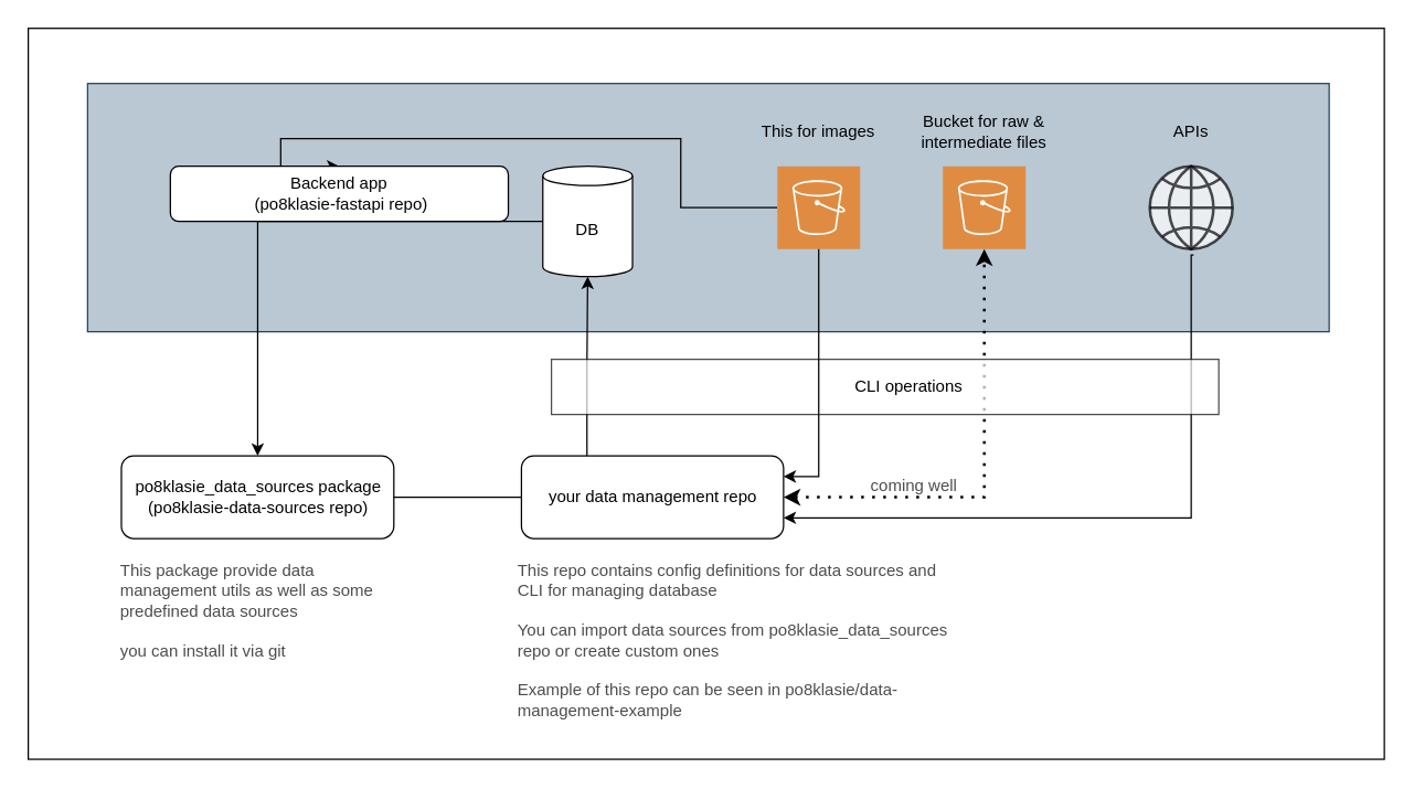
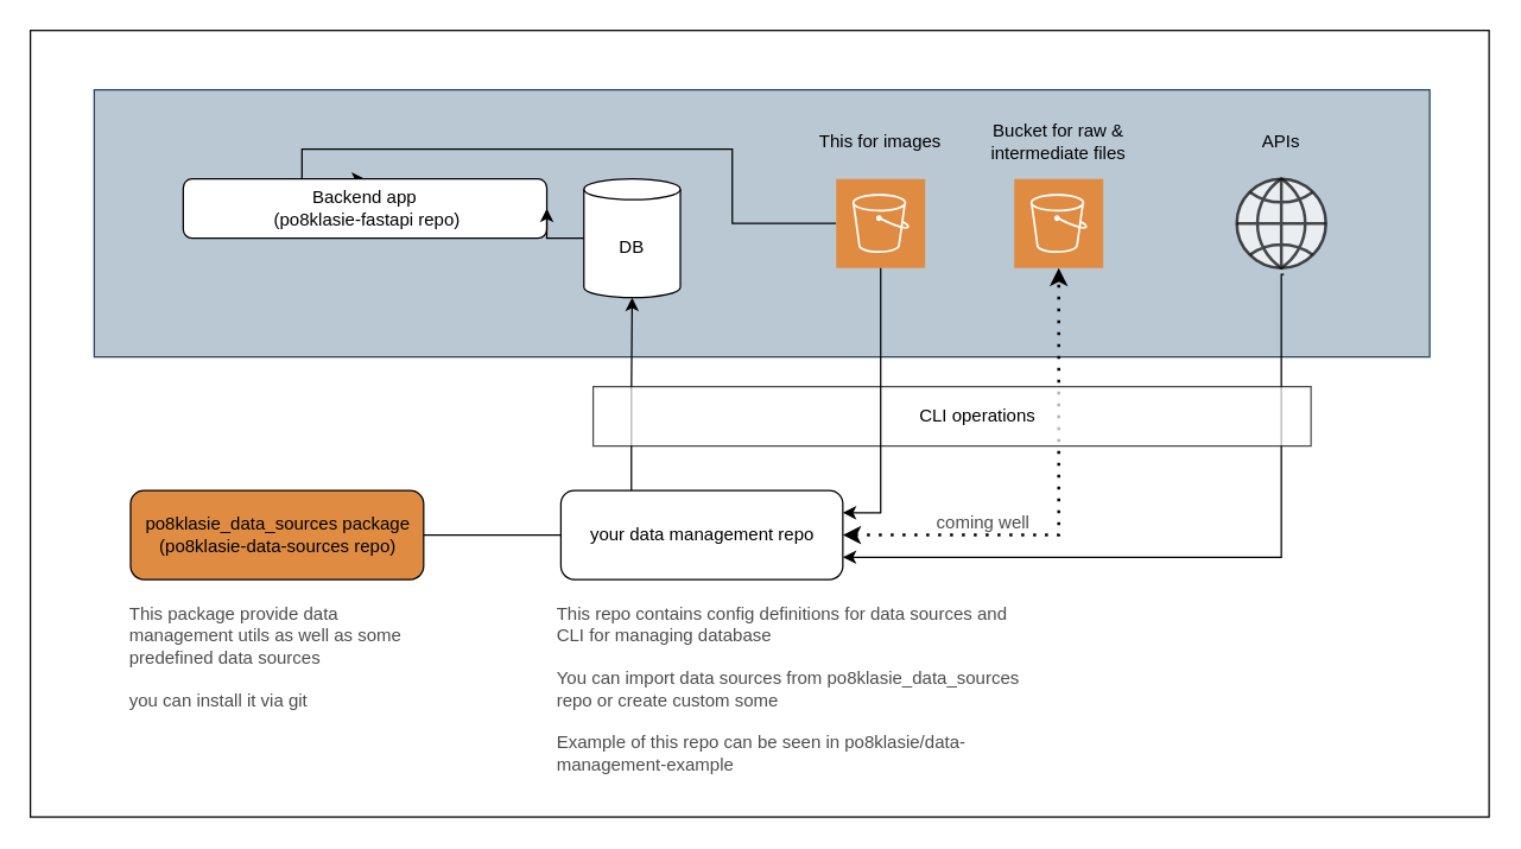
- <mxCell id="6" style="edgeStyle=orthogonalEdgeStyle;rounded=0;orthogonalLoop=1;jettySize=auto;html=1;exitX=0;exitY=0.5;exitDx=0;exitDy=0;exitPerimeter=0;" parent="1" source="7" target="8" edge="1"><mxGeometry relative="1" as="geometry" /></mxCell>
+ <mxCell id="6" style="edgeStyle=orthogonalEdgeStyle;rounded=0;orthogonalLoop=1;jettySize=auto;html=1;exitX=0;exitY=0.5;exitDx=0;exitDy=0;exitPerimeter=0;entryX=1;entryY=0.5;entryDx=0;entryDy=0;" parent="1" source="7" target="5" edge="1"><mxGeometry relative="1" as="geometry" /></mxCell>
- <mxCell id="8" value="po8klasie_data_sources package&lt;br&gt;(po8klasie-data-sources repo)" style="rounded=1;whiteSpace=wrap;html=1;" parent="1" vertex="1"><mxGeometry x="87.5" y="330" width="197.5" height="60" as="geometry" /></mxCell>
+ <mxCell id="8" value="po8klasie_data_sources package&lt;br&gt;(po8klasie-data-sources repo)" style="rounded=1;whiteSpace=wrap;html=1;fillColor=#df8c42;" parent="1" vertex="1"><mxGeometry x="87.5" y="330" width="197.5" height="60" as="geometry" /></mxCell>
- <mxCell id="15" value="&lt;font color=&quot;#4d4d4d&quot;&gt;This repo contains config definitions for data sources and CLI for managing database&lt;br&gt;&lt;br&gt;You can import data sources from po8klasie_data_sources repo or create custom ones&lt;br&gt;&lt;br&gt;Example of this repo can be seen in po8klasie/data-management-example&lt;br&gt;&lt;/font&gt;" style="text;html=1;strokeColor=none;fillColor=none;align=left;verticalAlign=top;whiteSpace=wrap;rounded=0;" parent="1" vertex="1"><mxGeometry x="372.5" y="400" width="322.5" height="140" as="geometry" /></mxCell>
+ <mxCell id="15" value="&lt;font color=&quot;#4d4d4d&quot;&gt;This repo contains config definitions for data sources and CLI for managing database&lt;br&gt;&lt;br&gt;You can import data sources from po8klasie_data_sources repo or create custom some&lt;br&gt;&lt;br&gt;Example of this repo can be seen in po8klasie/data-management-example&lt;br&gt;&lt;/font&gt;" style="text;html=1;strokeColor=none;fillColor=none;align=left;verticalAlign=top;whiteSpace=wrap;rounded=0;" parent="1" vertex="1"><mxGeometry x="372.5" y="400" width="322.5" height="140" as="geometry" /></mxCell>
